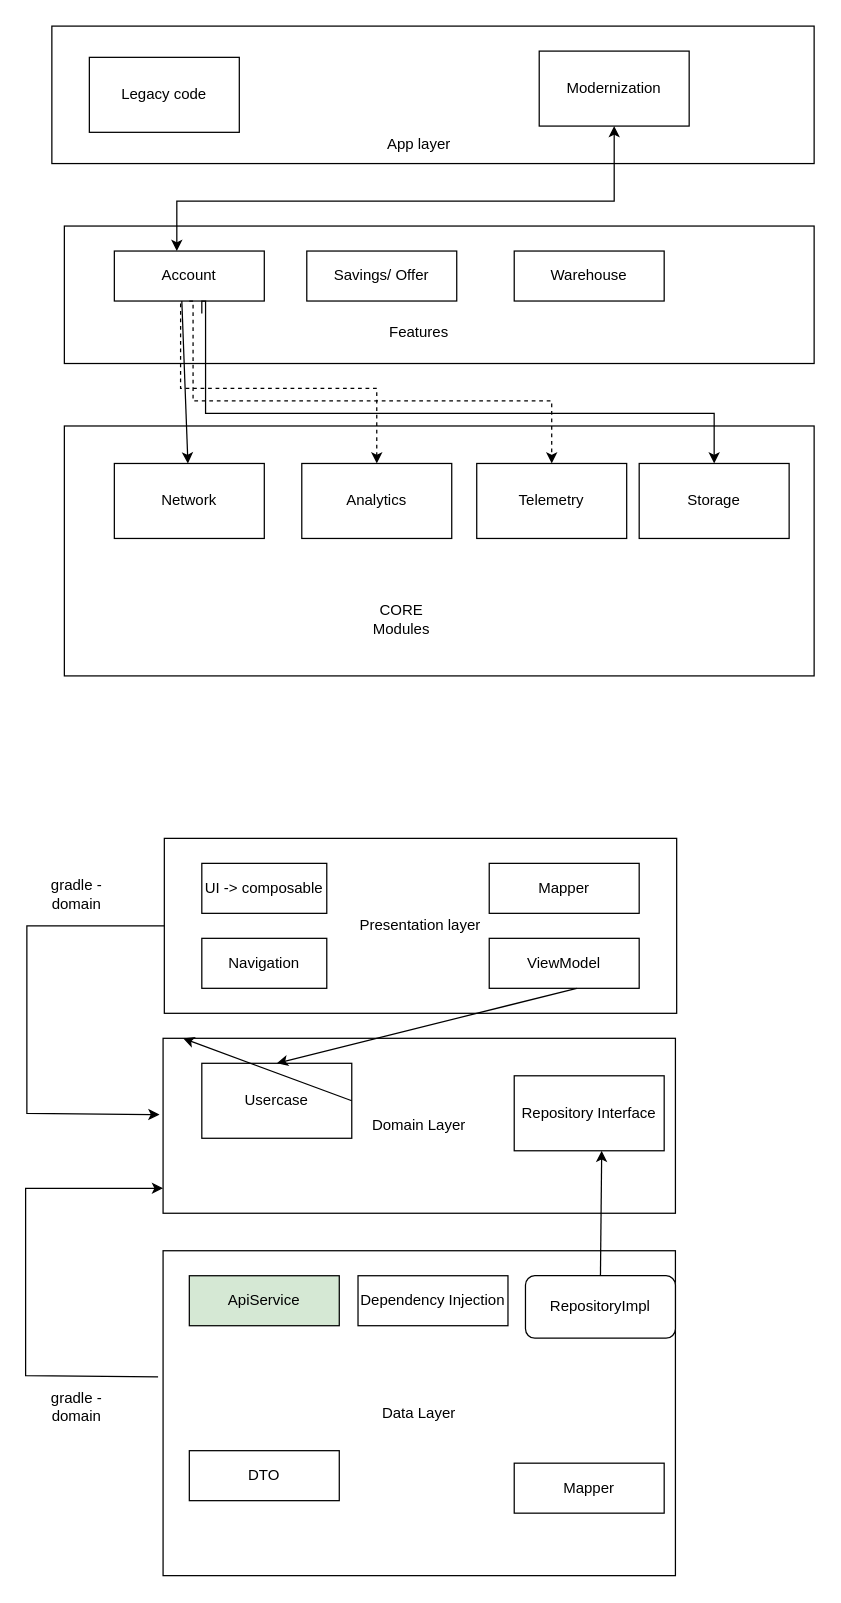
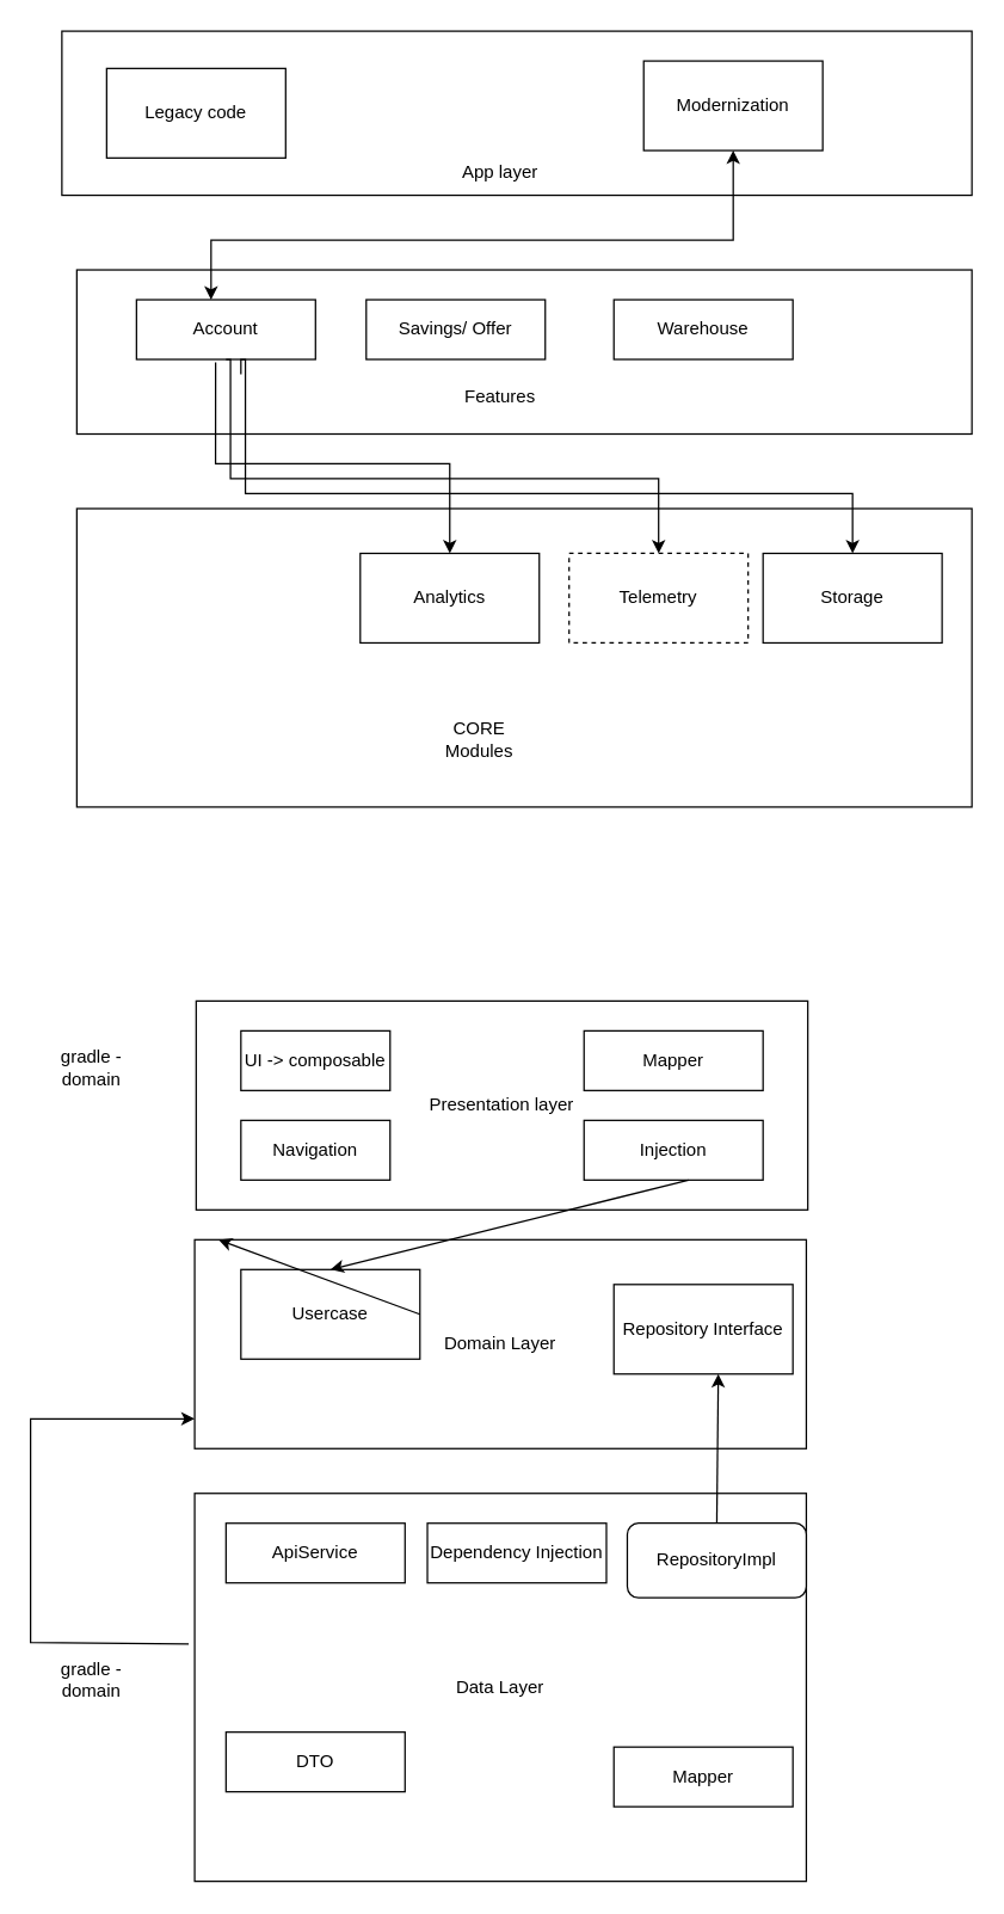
- <mxCell id="17" value="" style="endArrow=classic;html=1;rounded=0;exitX=0.45;exitY=1;exitDx=0;exitDy=0;exitPerimeter=0;" parent="1" source="10" target="3" edge="1"><mxGeometry width="50" height="50" relative="1" as="geometry"><mxPoint x="-29" y="380" as="sourcePoint" /><mxPoint x="21" y="330" as="targetPoint" /></mxGeometry></mxCell>
- <mxCell id="18" value="" style="endArrow=classic;html=1;rounded=0;exitX=0.442;exitY=1.05;exitDx=0;exitDy=0;exitPerimeter=0;entryX=0.5;entryY=0;entryDx=0;entryDy=0;edgeStyle=orthogonalEdgeStyle;dashed=1;" parent="1" source="10" target="5" edge="1"><mxGeometry width="50" height="50" relative="1" as="geometry"><mxPoint x="191" y="330" as="sourcePoint" /><mxPoint x="241" y="280" as="targetPoint" /><Array as="points"><mxPoint x="144" y="310" /><mxPoint x="301" y="310" /></Array></mxGeometry></mxCell>
+ <mxCell id="18" value="" style="endArrow=classic;html=1;rounded=0;exitX=0.442;exitY=1.05;exitDx=0;exitDy=0;exitPerimeter=0;entryX=0.5;entryY=0;entryDx=0;entryDy=0;edgeStyle=orthogonalEdgeStyle;" parent="1" source="10" target="5" edge="1"><mxGeometry width="50" height="50" relative="1" as="geometry"><mxPoint x="191" y="330" as="sourcePoint" /><mxPoint x="241" y="280" as="targetPoint" /><Array as="points"><mxPoint x="144" y="310" /><mxPoint x="301" y="310" /></Array></mxGeometry></mxCell>
- <mxCell id="19" value="" style="endArrow=classic;html=1;rounded=0;exitX=0.5;exitY=1;exitDx=0;exitDy=0;entryX=0.5;entryY=0;entryDx=0;entryDy=0;edgeStyle=orthogonalEdgeStyle;dashed=1;" parent="1" source="10" target="6" edge="1"><mxGeometry width="50" height="50" relative="1" as="geometry"><mxPoint x="154" y="252" as="sourcePoint" /><mxPoint x="311" y="380" as="targetPoint" /><Array as="points"><mxPoint x="154" y="240" /><mxPoint x="154" y="320" /><mxPoint x="441" y="320" /></Array></mxGeometry></mxCell>
+ <mxCell id="19" value="" style="endArrow=classic;html=1;rounded=0;exitX=0.5;exitY=1;exitDx=0;exitDy=0;entryX=0.5;entryY=0;entryDx=0;entryDy=0;edgeStyle=orthogonalEdgeStyle;" parent="1" source="10" target="6" edge="1"><mxGeometry width="50" height="50" relative="1" as="geometry"><mxPoint x="154" y="252" as="sourcePoint" /><mxPoint x="311" y="380" as="targetPoint" /><Array as="points"><mxPoint x="154" y="240" /><mxPoint x="154" y="320" /><mxPoint x="441" y="320" /></Array></mxGeometry></mxCell>
- <mxCell id="3" value="Network" style="rounded=0;whiteSpace=wrap;html=1;" parent="1" vertex="1"><mxGeometry x="91" y="370" width="120" height="60" as="geometry" /></mxCell>
- <mxCell id="6" value="Telemetry" style="rounded=0;whiteSpace=wrap;html=1;" parent="1" vertex="1"><mxGeometry x="381" y="370" width="120" height="60" as="geometry" /></mxCell>
+ <mxCell id="6" value="Telemetry" style="rounded=0;whiteSpace=wrap;html=1;dashed=1;" parent="1" vertex="1"><mxGeometry x="381" y="370" width="120" height="60" as="geometry" /></mxCell>
- <mxCell id="28" value="ViewModel" style="rounded=0;whiteSpace=wrap;html=1;" parent="1" vertex="1"><mxGeometry x="391" y="750" width="120" height="40" as="geometry" /></mxCell>
+ <mxCell id="28" value="Injection" style="rounded=0;whiteSpace=wrap;html=1;" parent="1" vertex="1"><mxGeometry x="391" y="750" width="120" height="40" as="geometry" /></mxCell>
- <mxCell id="37" value="" style="endArrow=classic;html=1;rounded=0;exitX=0;exitY=0.5;exitDx=0;exitDy=0;entryX=-0.007;entryY=0.436;entryDx=0;entryDy=0;entryPerimeter=0;" parent="1" source="24" target="23" edge="1"><mxGeometry width="50" height="50" relative="1" as="geometry"><mxPoint x="21" y="1110" as="sourcePoint" /><mxPoint x="91" y="940" as="targetPoint" /><Array as="points"><mxPoint x="21" y="740" /><mxPoint x="21" y="890" /></Array></mxGeometry></mxCell>
- <mxCell id="29" value="ApiService" style="rounded=0;whiteSpace=wrap;html=1;fillColor=#d5e8d4;" parent="1" vertex="1"><mxGeometry x="151" y="1020" width="120" height="40" as="geometry" /></mxCell>
+ <mxCell id="29" value="ApiService" style="rounded=0;whiteSpace=wrap;html=1;" parent="1" vertex="1"><mxGeometry x="151" y="1020" width="120" height="40" as="geometry" /></mxCell>
